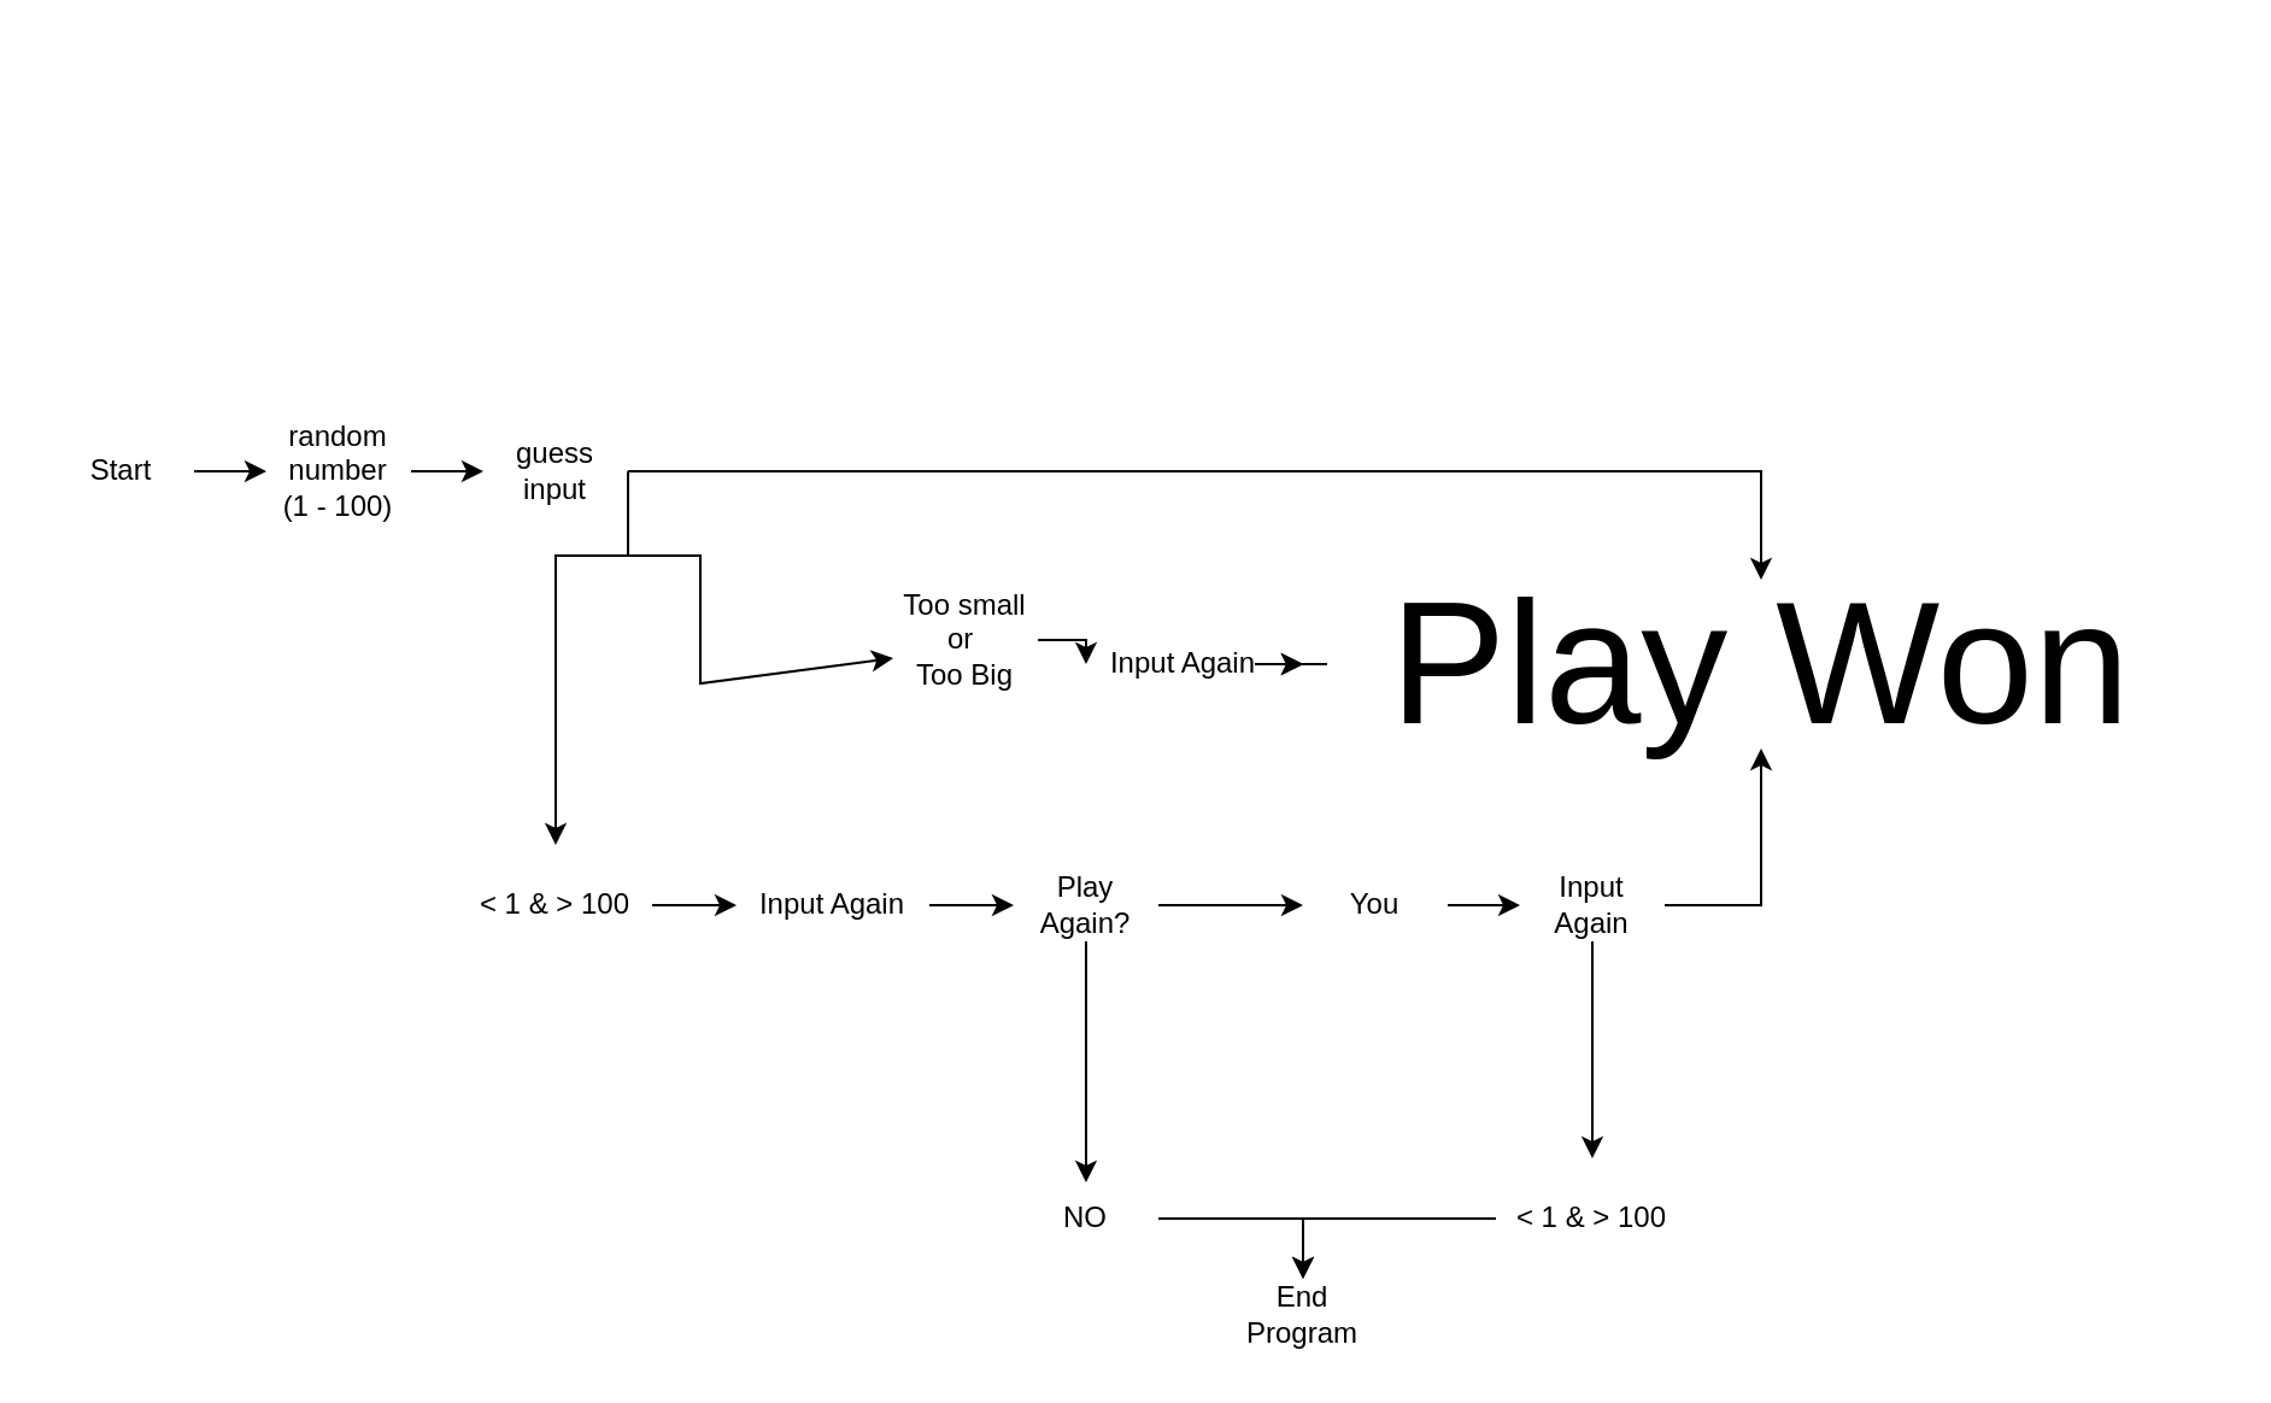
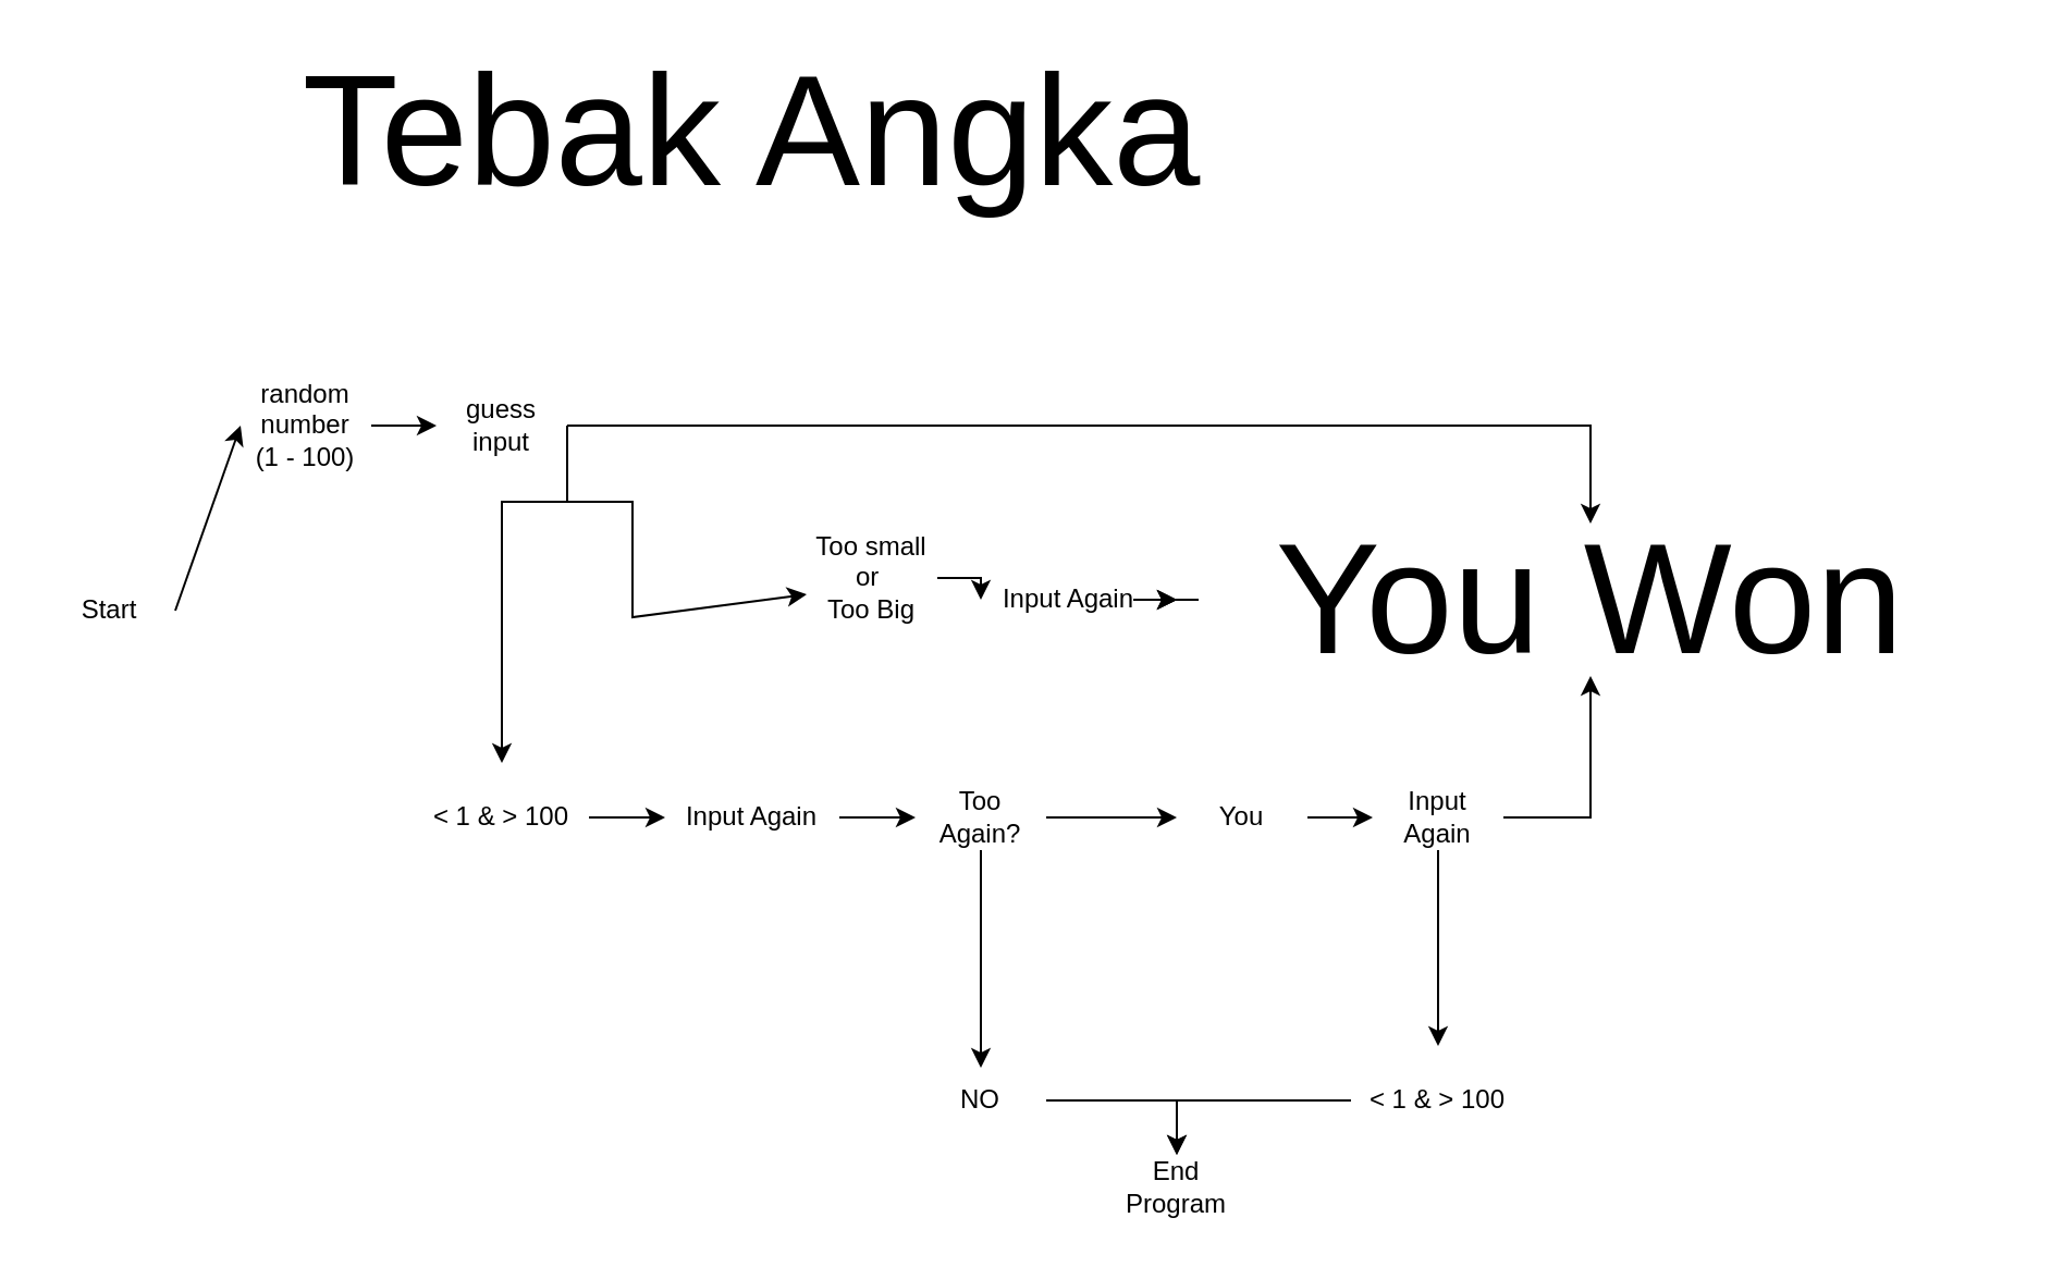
+ <mxCell id="2" value="&lt;font style=&quot;font-size: 72px;&quot;&gt;Tebak Angka&lt;/font&gt;" style="text;html=1;align=center;verticalAlign=middle;whiteSpace=wrap;rounded=0;" vertex="1" parent="1"><mxGeometry x="70" y="20" width="550" height="80" as="geometry" /></mxCell>
- <mxCell id="3" value="Start" style="text;html=1;align=center;verticalAlign=middle;whiteSpace=wrap;rounded=0;" vertex="1" parent="1"><mxGeometry x="20" y="180" width="60" height="30" as="geometry" /></mxCell>
+ <mxCell id="3" value="Start" style="text;html=1;align=center;verticalAlign=middle;whiteSpace=wrap;rounded=0;" vertex="1" parent="1"><mxGeometry x="20" y="265" width="60" height="30" as="geometry" /></mxCell>
- <mxCell id="32" value="&lt;font style=&quot;font-size: 72px;&quot;&gt;Play Won&lt;/font&gt;" style="text;html=1;align=center;verticalAlign=middle;whiteSpace=wrap;rounded=0;" vertex="1" parent="1"><mxGeometry x="540" y="240" width="380" height="70" as="geometry" /></mxCell>
+ <mxCell id="32" value="&lt;font style=&quot;font-size: 72px;&quot;&gt;You Won&lt;/font&gt;" style="text;html=1;align=center;verticalAlign=middle;whiteSpace=wrap;rounded=0;" vertex="1" parent="1"><mxGeometry x="540" y="240" width="380" height="70" as="geometry" /></mxCell>
- <mxCell id="21" value="Play Again?" style="text;html=1;align=center;verticalAlign=middle;whiteSpace=wrap;rounded=0;" vertex="1" parent="1"><mxGeometry x="420" y="360" width="60" height="30" as="geometry" /></mxCell>
+ <mxCell id="21" value="Too Again?" style="text;html=1;align=center;verticalAlign=middle;whiteSpace=wrap;rounded=0;" vertex="1" parent="1"><mxGeometry x="420" y="360" width="60" height="30" as="geometry" /></mxCell>
